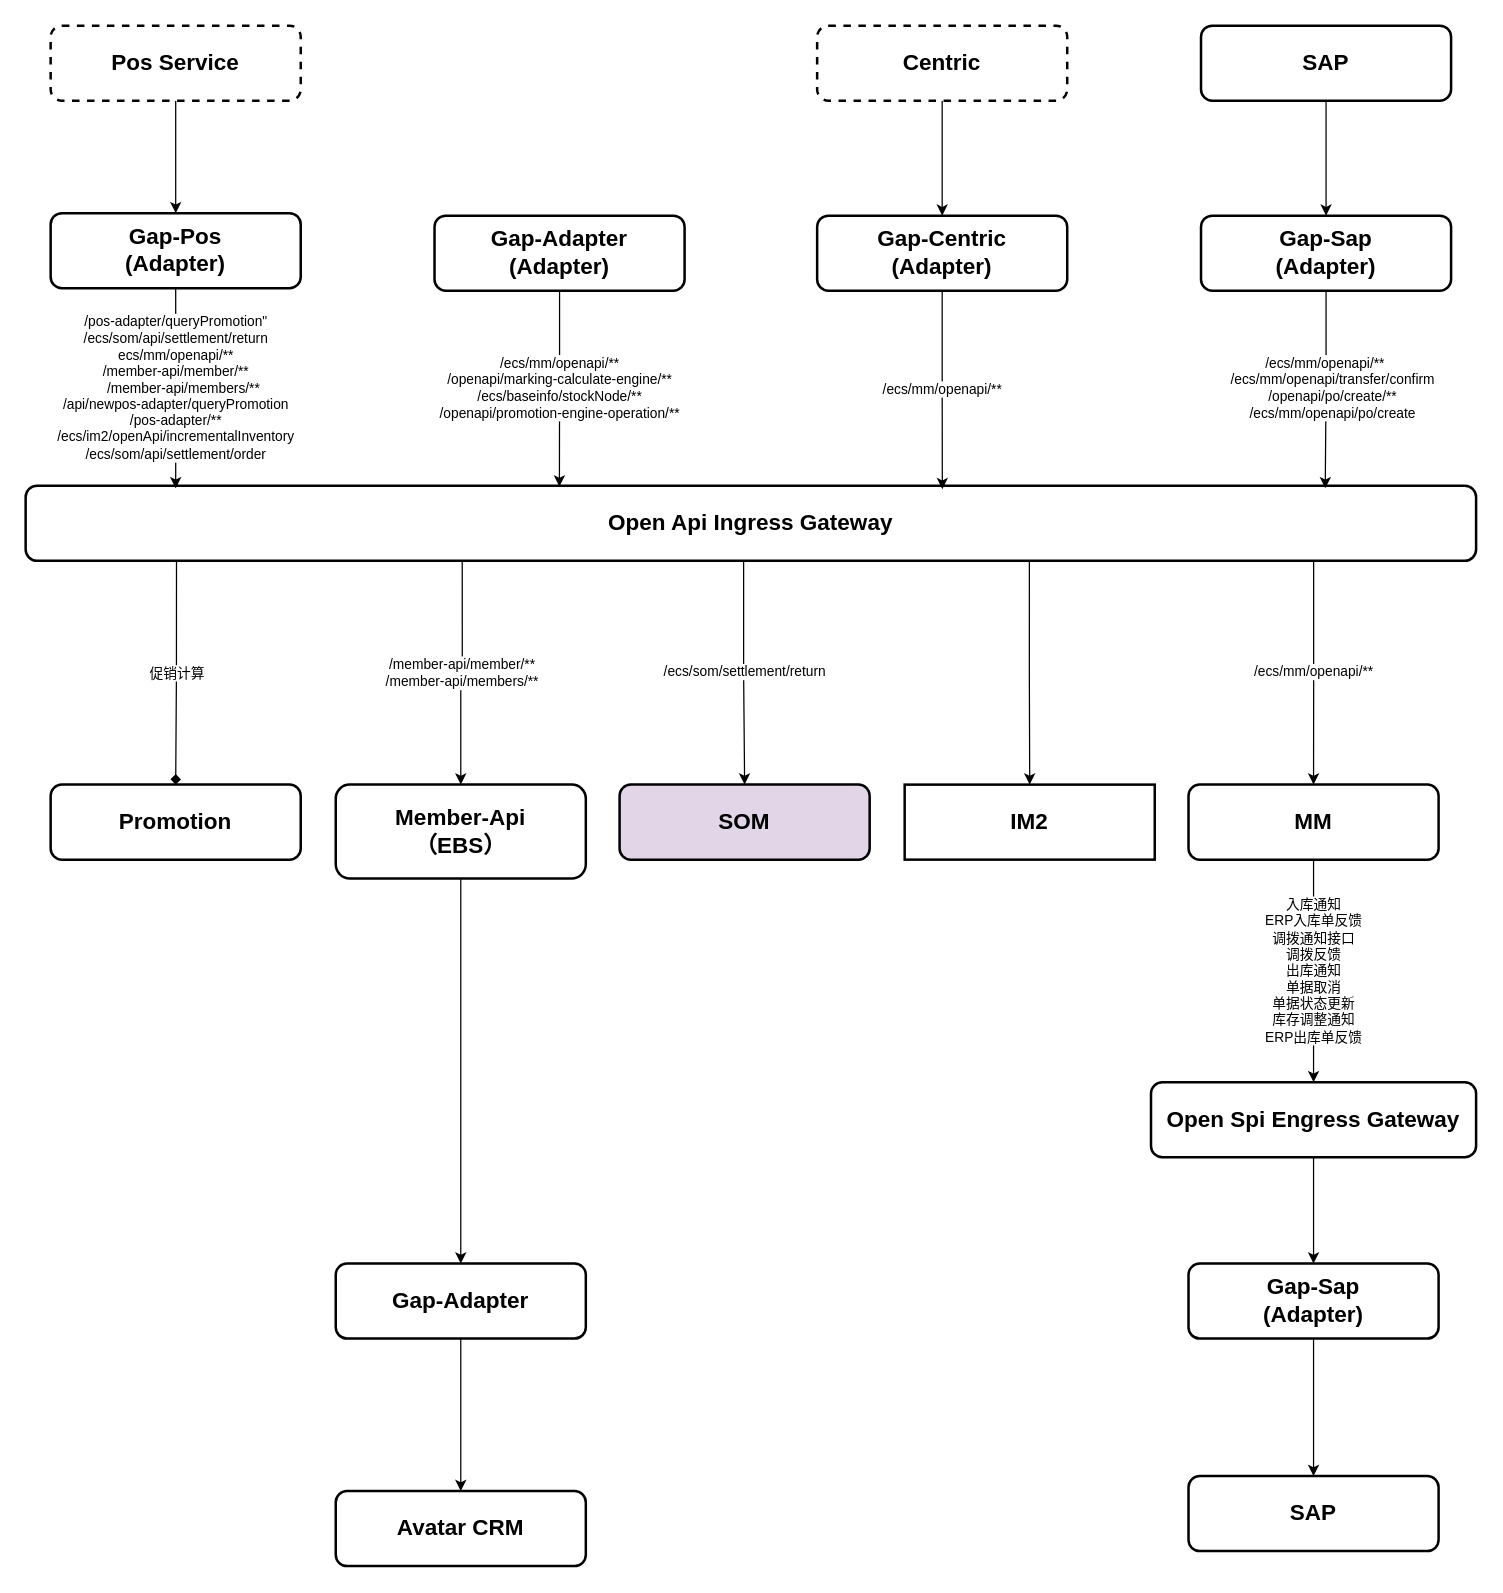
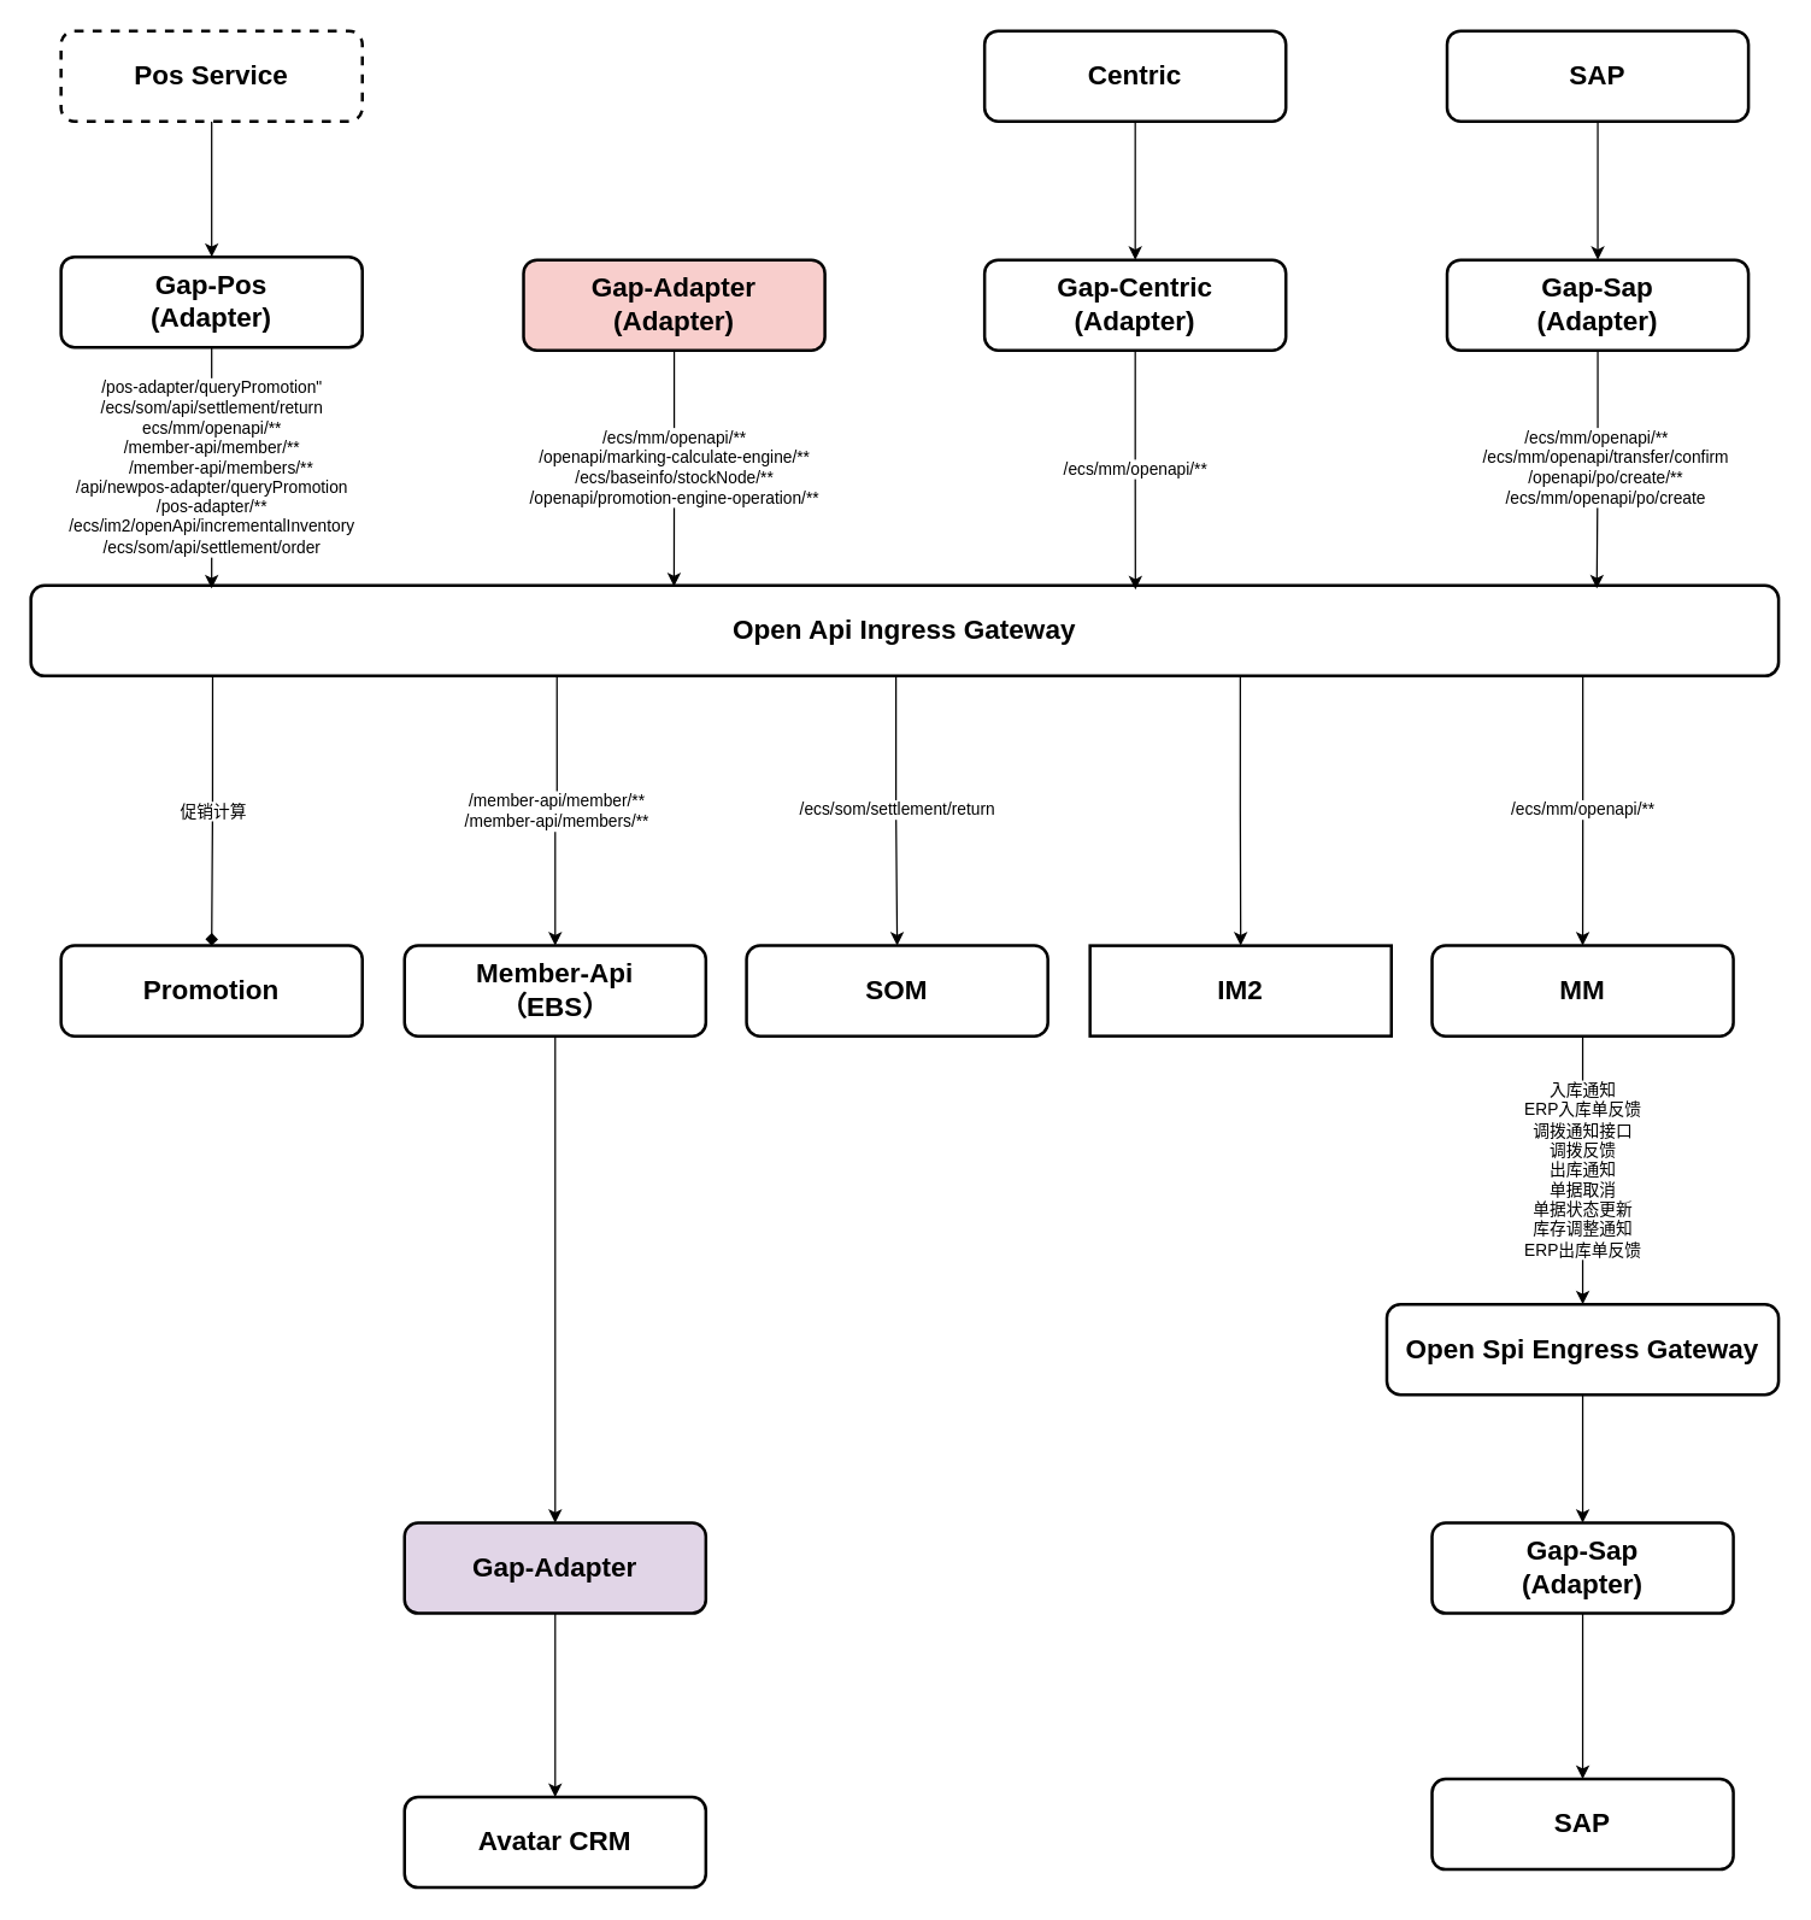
- <mxCell id="32" value="&lt;div&gt;Centric&lt;/div&gt;" style="rounded=1;whiteSpace=wrap;html=1;strokeWidth=2;fontSize=18;fontStyle=1;align=center;dashed=1;" vertex="1" parent="1"><mxGeometry x="653" y="20" width="200" height="60" as="geometry" /></mxCell>
+ <mxCell id="32" value="&lt;div&gt;Centric&lt;/div&gt;" style="rounded=1;whiteSpace=wrap;html=1;strokeWidth=2;fontSize=18;fontStyle=1;align=center;" vertex="1" parent="1"><mxGeometry x="653" y="20" width="200" height="60" as="geometry" /></mxCell>
- <mxCell id="30" value="&lt;div&gt;Gap-Adapter&lt;/div&gt;&lt;div&gt;(Adapter)&lt;br&gt;&lt;/div&gt;" style="rounded=1;whiteSpace=wrap;html=1;strokeWidth=2;fontSize=18;fontStyle=1;align=center;" vertex="1" parent="1"><mxGeometry x="347" y="171.98" width="200" height="60" as="geometry" /></mxCell>
+ <mxCell id="30" value="&lt;div&gt;Gap-Adapter&lt;/div&gt;&lt;div&gt;(Adapter)&lt;br&gt;&lt;/div&gt;" style="rounded=1;whiteSpace=wrap;html=1;strokeWidth=2;fontSize=18;fontStyle=1;align=center;fillColor=#f8cecc;" vertex="1" parent="1"><mxGeometry x="347" y="171.98" width="200" height="60" as="geometry" /></mxCell>
- <mxCell id="33" value="SOM" style="rounded=1;whiteSpace=wrap;html=1;strokeWidth=2;fontSize=18;fontStyle=1;align=center;fillColor=#e1d5e7;" vertex="1" parent="1"><mxGeometry x="495" y="627" width="200" height="60" as="geometry" /></mxCell>
+ <mxCell id="33" value="SOM" style="rounded=1;whiteSpace=wrap;html=1;strokeWidth=2;fontSize=18;fontStyle=1;align=center;" vertex="1" parent="1"><mxGeometry x="495" y="627" width="200" height="60" as="geometry" /></mxCell>
- <mxCell id="13" value="&lt;div&gt;Member-Api&lt;/div&gt;&lt;div&gt;（EBS）&lt;br&gt;&lt;/div&gt;" style="rounded=1;whiteSpace=wrap;html=1;strokeWidth=2;fontSize=18;fontStyle=1;align=center;" vertex="1" parent="1"><mxGeometry x="268" y="627" width="200" height="75" as="geometry" /></mxCell>
+ <mxCell id="13" value="&lt;div&gt;Member-Api&lt;/div&gt;&lt;div&gt;（EBS）&lt;br&gt;&lt;/div&gt;" style="rounded=1;whiteSpace=wrap;html=1;strokeWidth=2;fontSize=18;fontStyle=1;align=center;" vertex="1" parent="1"><mxGeometry x="268" y="627" width="200" height="60" as="geometry" /></mxCell>
- <mxCell id="28" value="Gap-Adapter" style="rounded=1;whiteSpace=wrap;html=1;strokeWidth=2;fontSize=18;fontStyle=1;align=center;" vertex="1" parent="1"><mxGeometry x="268" y="1010" width="200" height="60" as="geometry" /></mxCell>
+ <mxCell id="28" value="Gap-Adapter" style="rounded=1;whiteSpace=wrap;html=1;strokeWidth=2;fontSize=18;fontStyle=1;align=center;fillColor=#e1d5e7;" vertex="1" parent="1"><mxGeometry x="268" y="1010" width="200" height="60" as="geometry" /></mxCell>
